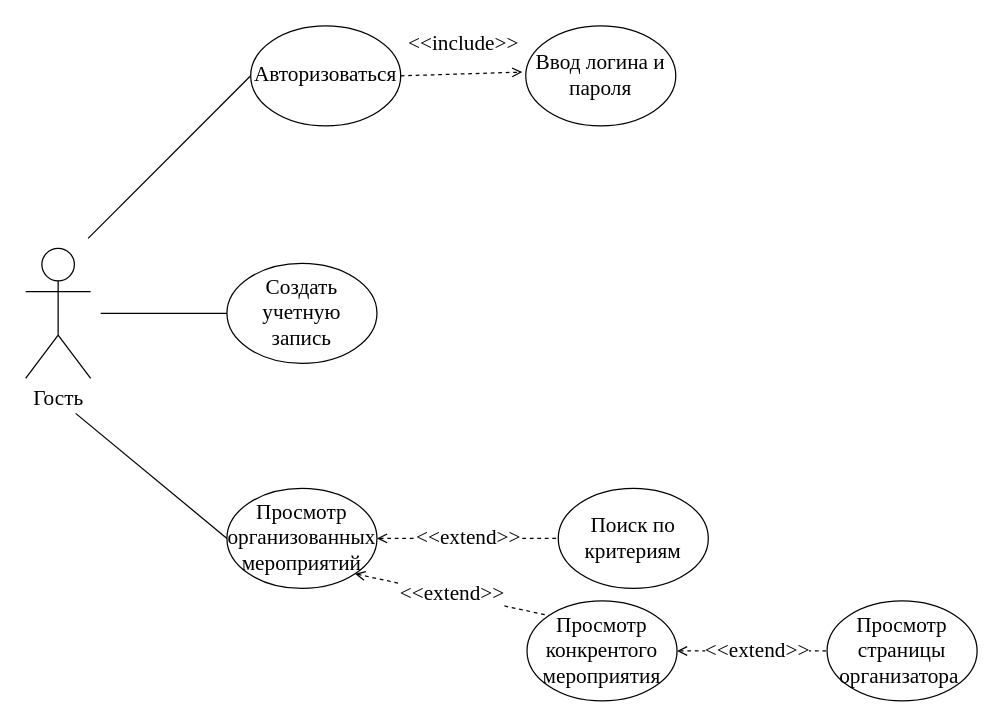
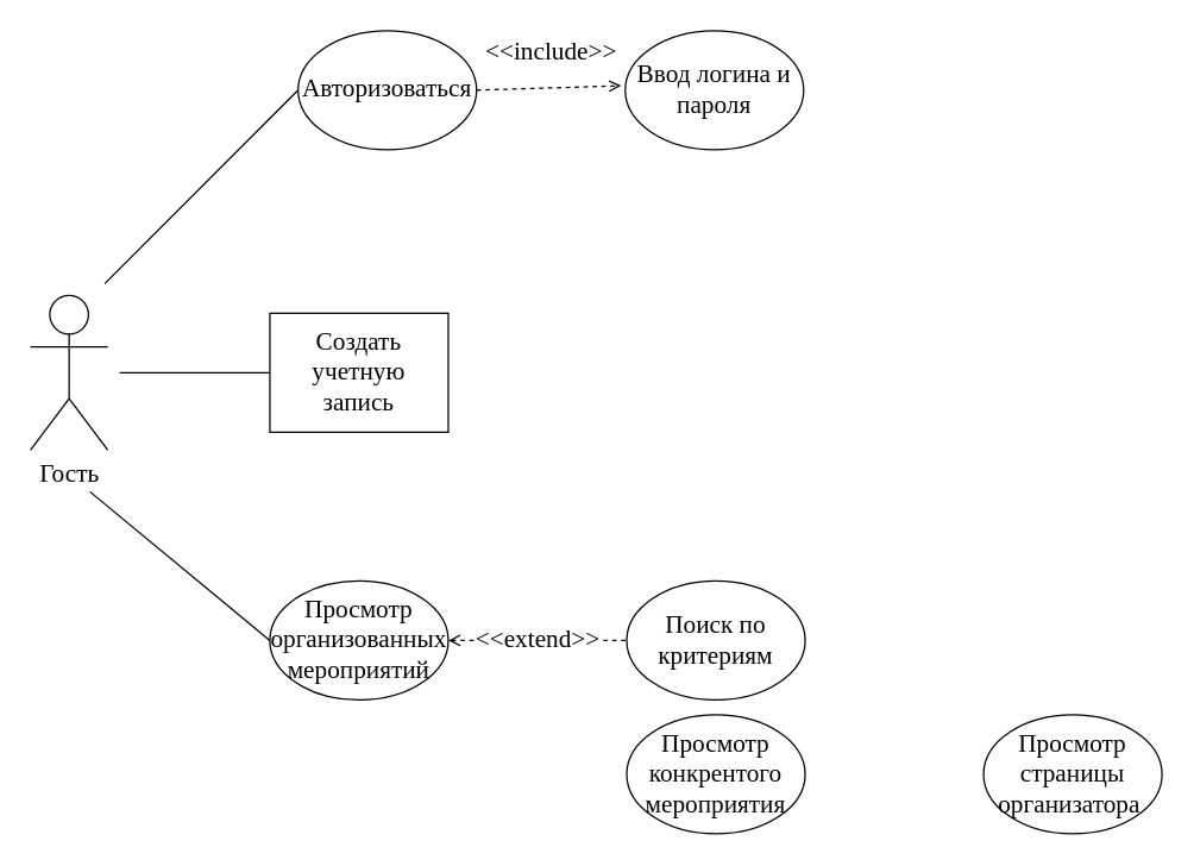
- <mxCell id="2" value="Создать учетную &lt;br&gt;запись" style="ellipse;whiteSpace=wrap;html=1;fontSize=17;fontFamily=Times New Roman;" parent="1" vertex="1"><mxGeometry x="181" y="210" width="120" height="80" as="geometry" /></mxCell>
+ <mxCell id="2" value="Создать учетную &lt;br&gt;запись" style="whiteSpace=wrap;html=1;fontSize=17;fontFamily=Times New Roman;rounded=0;" parent="1" vertex="1"><mxGeometry x="181" y="210" width="120" height="80" as="geometry" /></mxCell>
- <mxCell id="13" value="Поиск по критериям" style="ellipse;whiteSpace=wrap;html=1;fontSize=17;fontFamily=Times New Roman;" parent="1" vertex="1"><mxGeometry x="446" y="390" width="120" height="80" as="geometry" /></mxCell>
+ <mxCell id="13" value="Поиск по критериям" style="ellipse;whiteSpace=wrap;html=1;fontSize=17;fontFamily=Times New Roman;" parent="1" vertex="1"><mxGeometry x="421" y="390" width="120" height="80" as="geometry" /></mxCell>
- <mxCell id="10" value="&amp;lt;&amp;lt;extend&amp;gt;&amp;gt;" style="rounded=0;orthogonalLoop=1;jettySize=auto;html=1;exitX=1;exitY=1;exitDx=0;exitDy=0;entryX=0;entryY=0;entryDx=0;entryDy=0;dashed=1;startArrow=open;startFill=0;endArrow=none;endFill=0;fontSize=17;fontFamily=Times New Roman;" parent="1" source="12" target="15" edge="1"><mxGeometry relative="1" as="geometry" /></mxCell>
- <mxCell id="14" value="&amp;lt;&amp;lt;extend&amp;gt;&amp;gt;" style="edgeStyle=none;rounded=0;orthogonalLoop=1;jettySize=auto;html=1;entryX=0;entryY=0.5;entryDx=0;entryDy=0;dashed=1;startArrow=open;startFill=0;endArrow=none;endFill=0;exitX=1;exitY=0.5;exitDx=0;exitDy=0;fontSize=17;fontFamily=Times New Roman;" parent="1" source="15" target="16" edge="1"><mxGeometry x="0.059" relative="1" as="geometry"><mxPoint x="582" y="660" as="sourcePoint" /><mxPoint as="offset" /></mxGeometry></mxCell>
